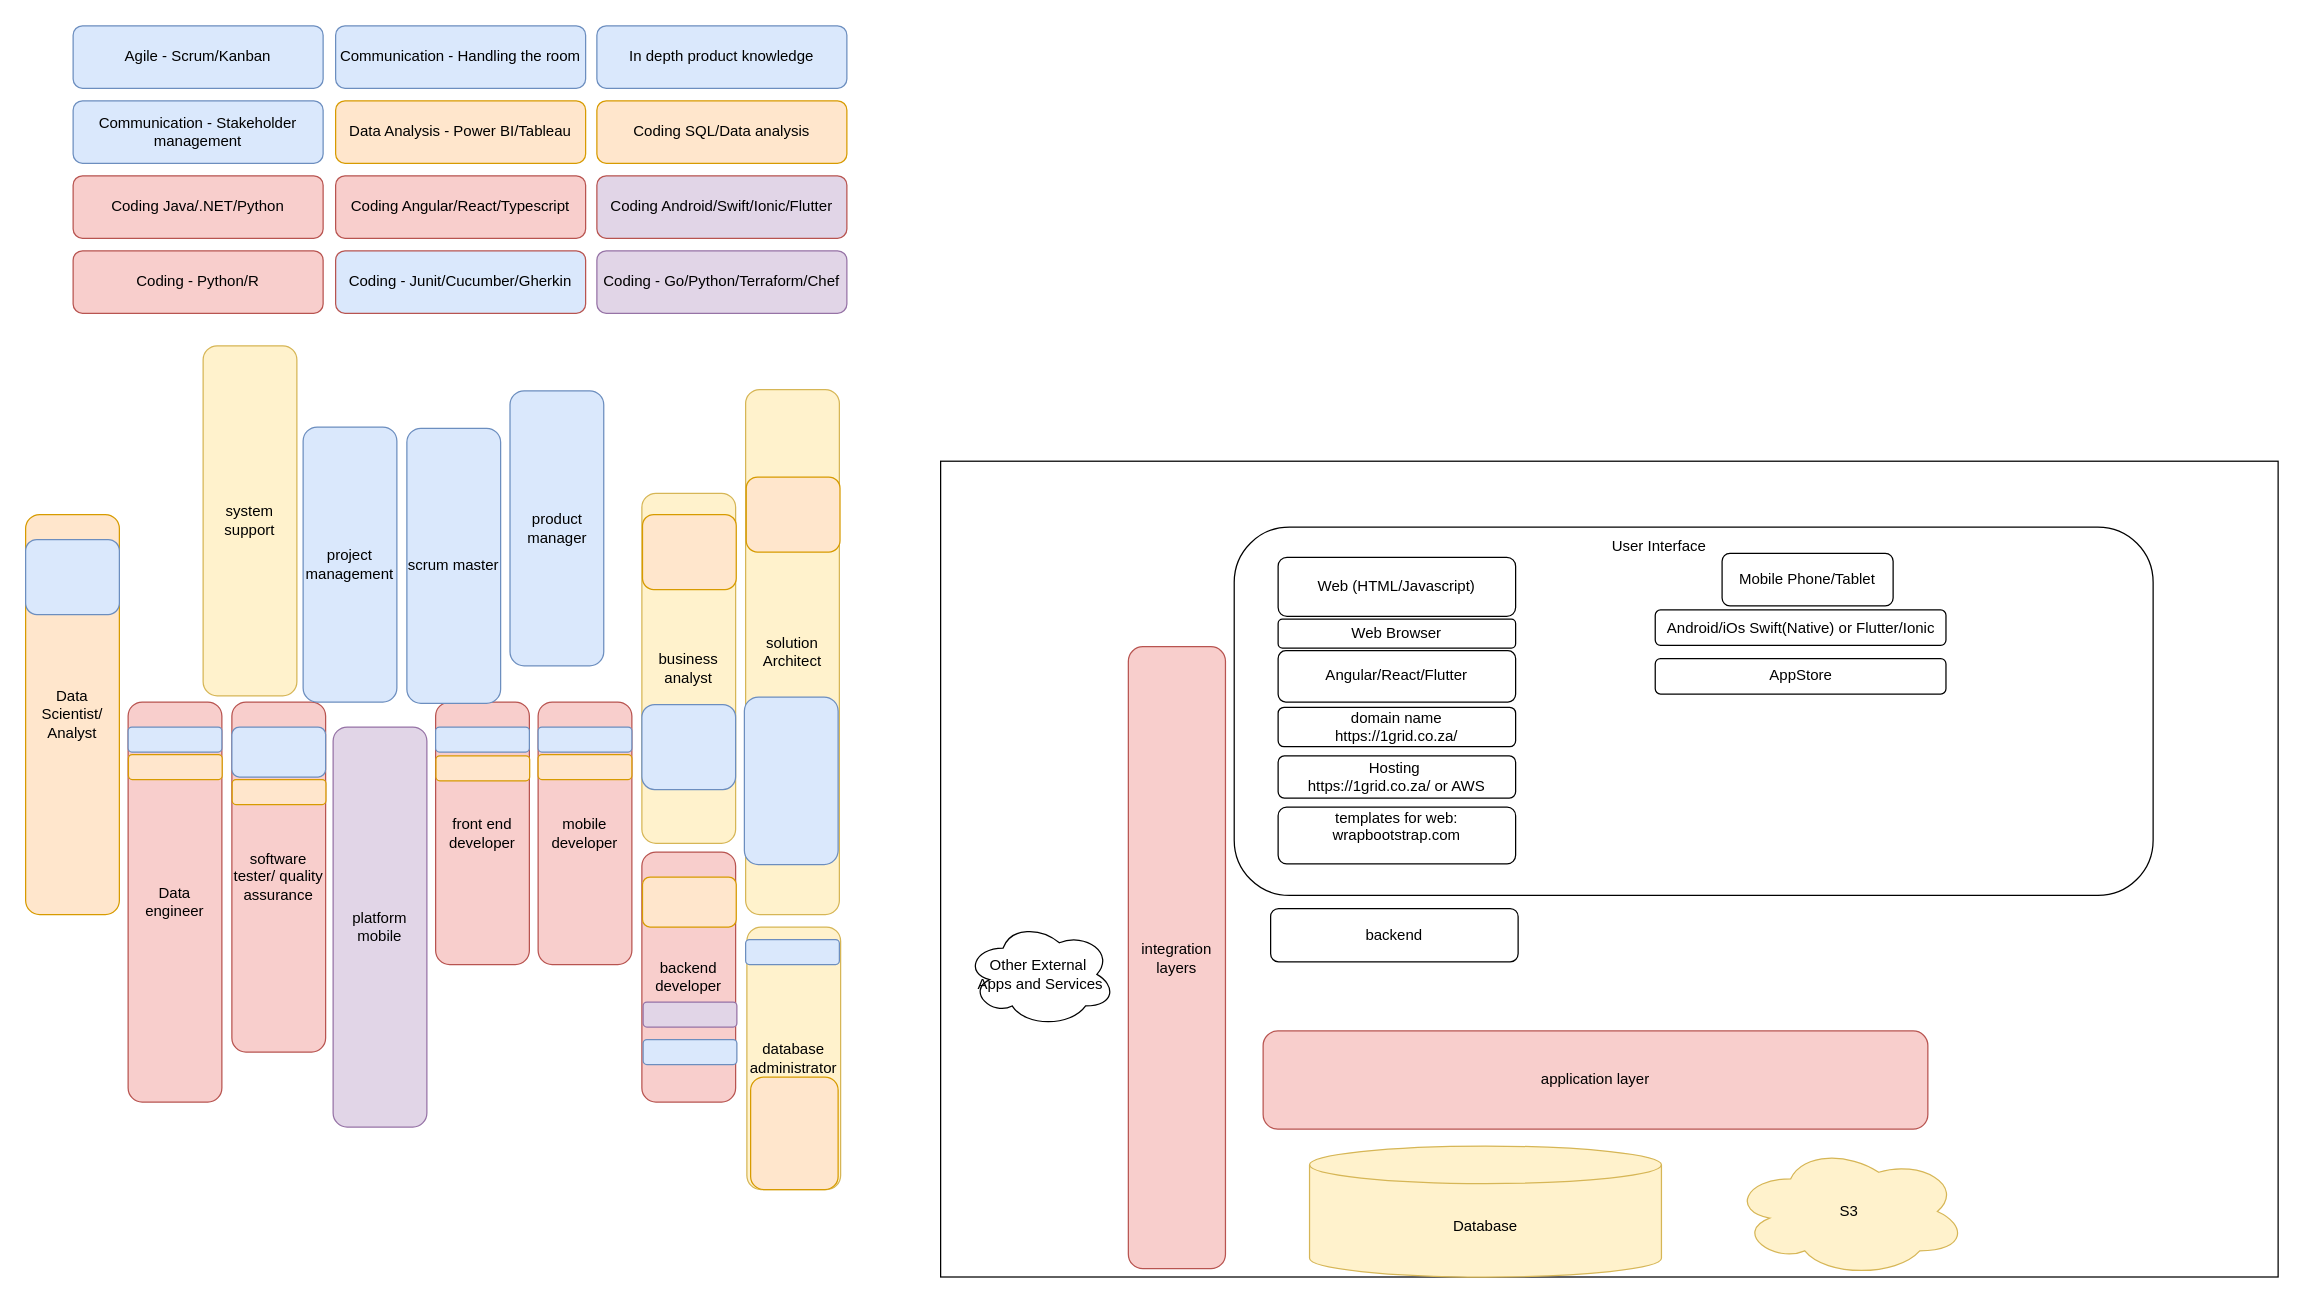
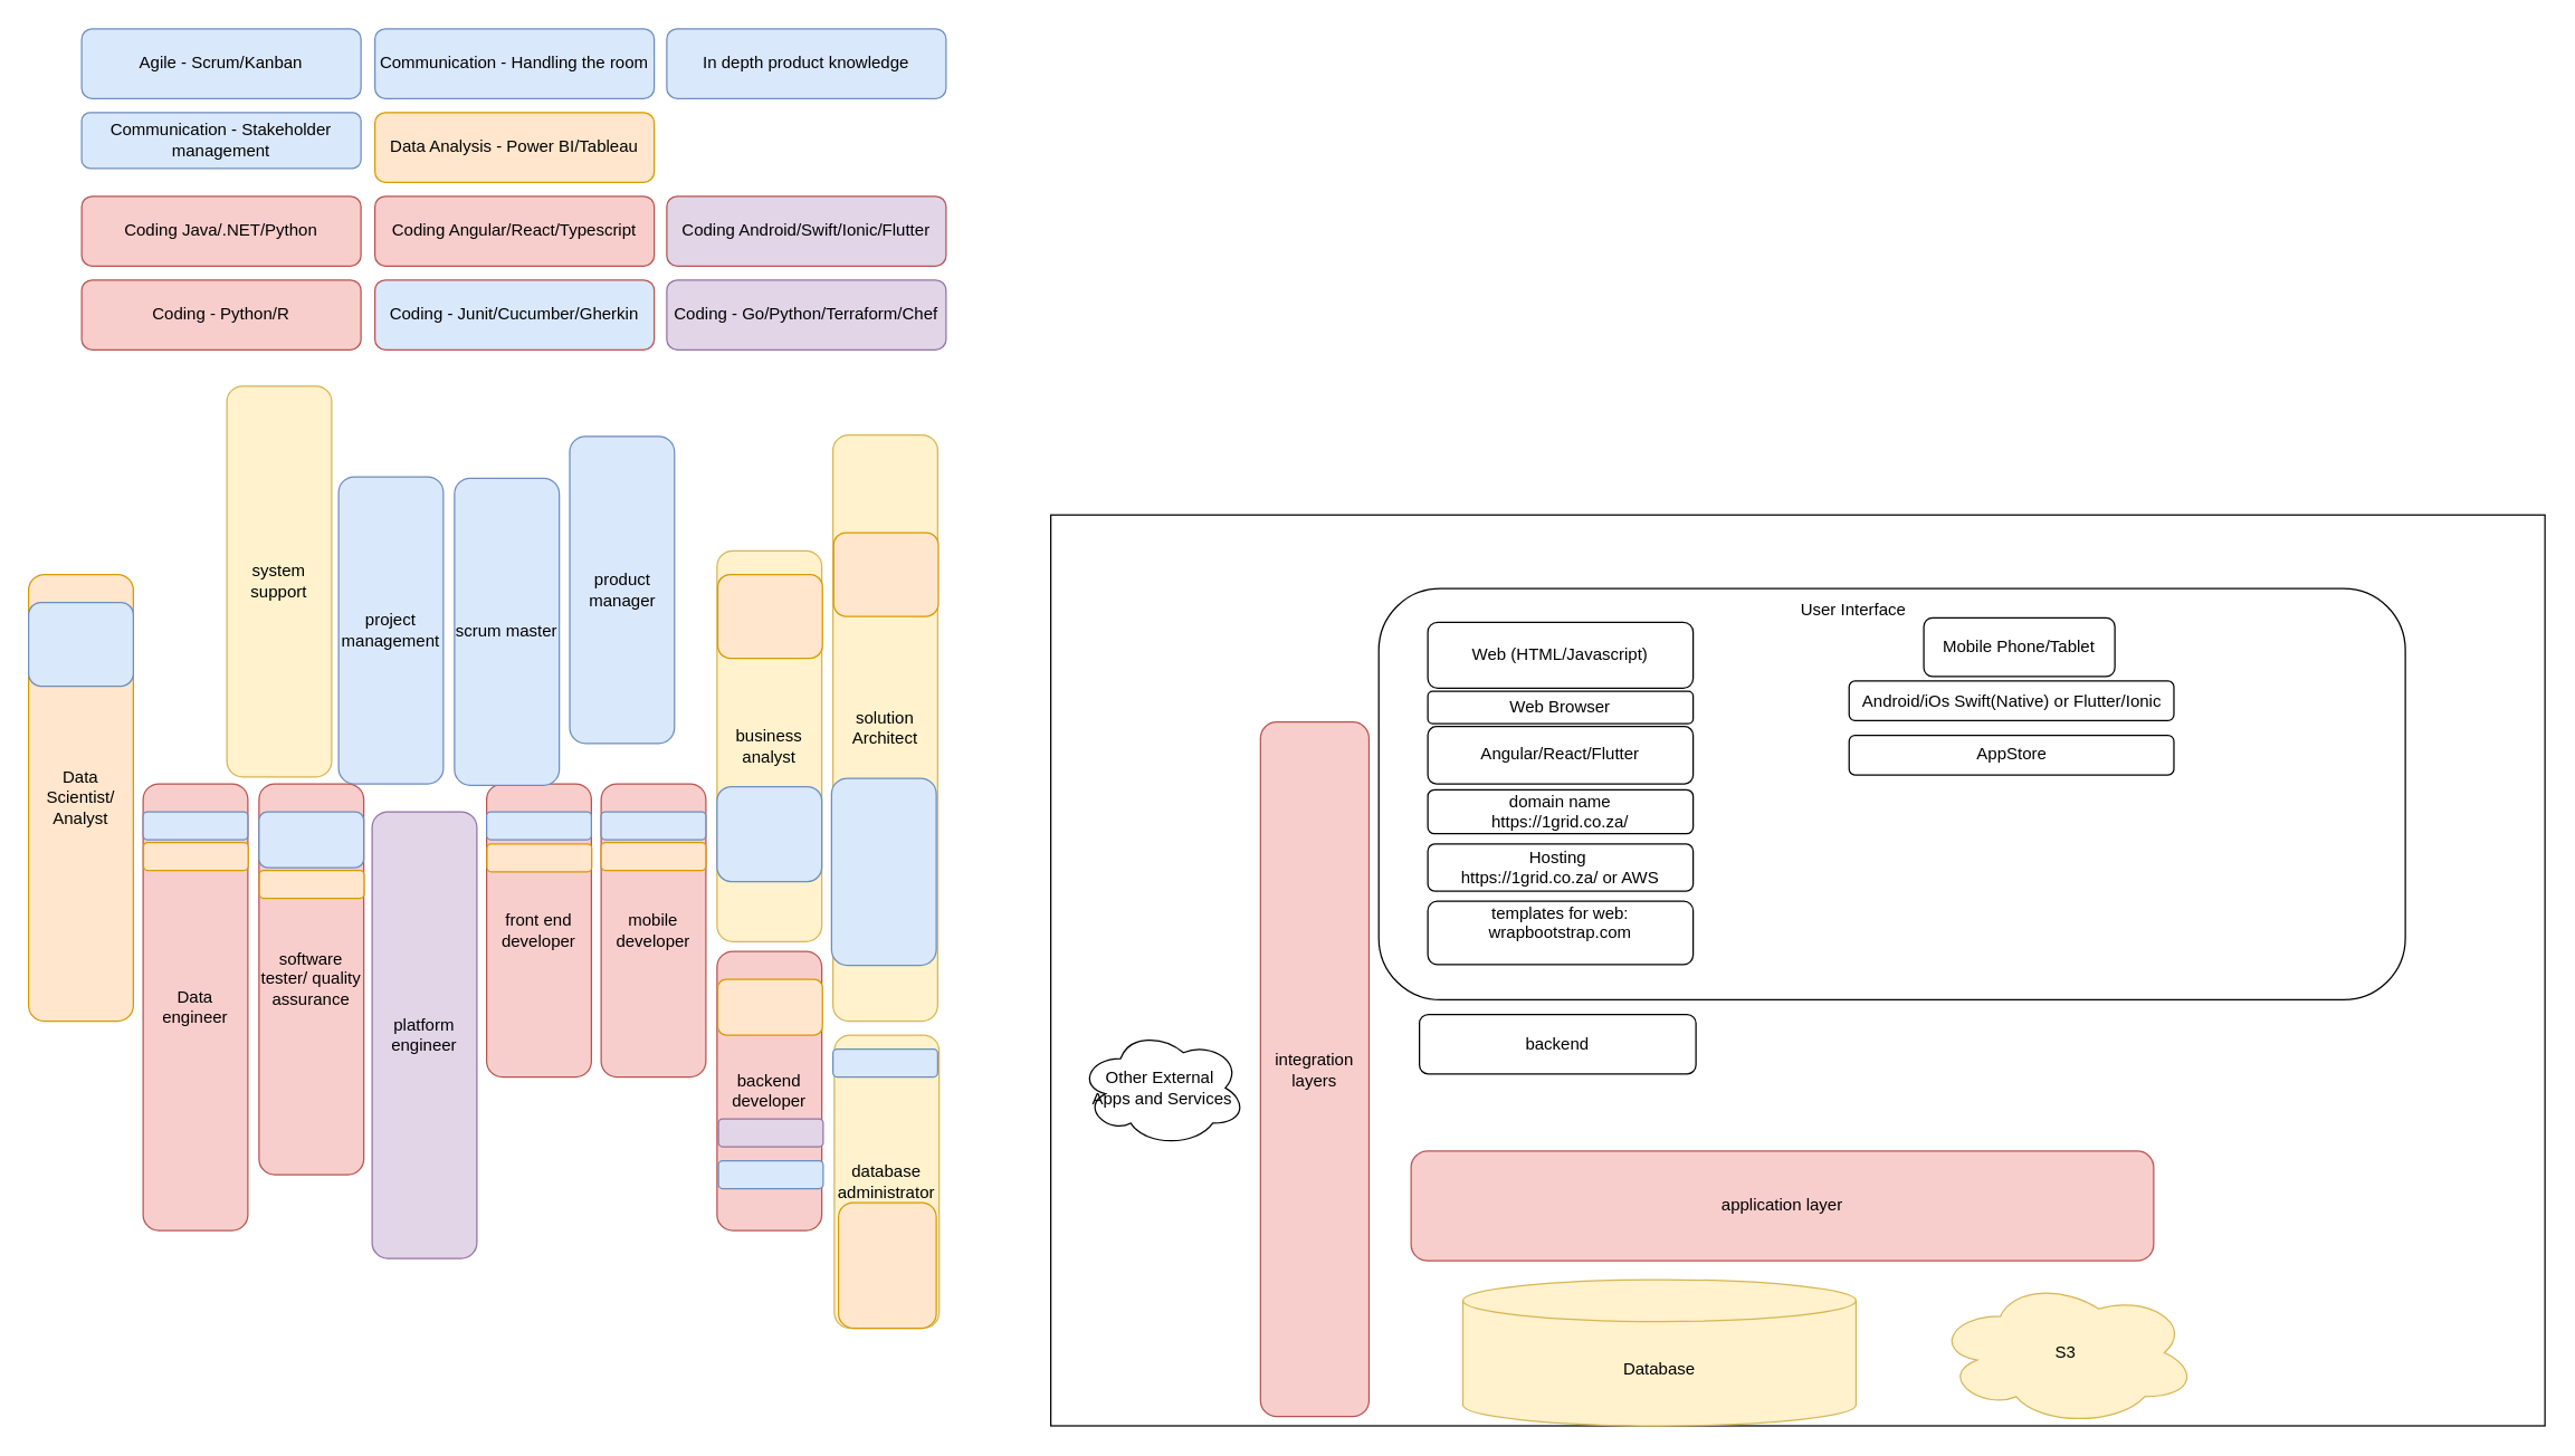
- <mxCell id="22" value="Communication - Stakeh&lt;span style=&quot;background-color: initial;&quot;&gt;older management&lt;/span&gt;" style="rounded=1;whiteSpace=wrap;html=1;fillColor=#dae8fc;strokeColor=#6c8ebf;" parent="1" vertex="1"><mxGeometry x="58" y="80" width="200" height="50" as="geometry" /></mxCell>
+ <mxCell id="22" value="Communication - Stakeh&lt;span style=&quot;background-color: initial;&quot;&gt;older management&lt;/span&gt;" style="rounded=1;whiteSpace=wrap;html=1;fillColor=#dae8fc;strokeColor=#6c8ebf;" parent="1" vertex="1"><mxGeometry x="58" y="80" width="200" height="40" as="geometry" /></mxCell>
- <mxCell id="18" value="Coding SQL/Data analysis" style="rounded=1;whiteSpace=wrap;html=1;fillColor=#ffe6cc;strokeColor=#d79b00;" parent="1" vertex="1"><mxGeometry x="477" y="80" width="200" height="50" as="geometry" /></mxCell>
- <mxCell id="17" value="platform mobile" style="rounded=1;whiteSpace=wrap;html=1;fillColor=#e1d5e7;strokeColor=#9673a6;" parent="1" vertex="1"><mxGeometry x="266" y="581" width="75" height="320" as="geometry" /></mxCell>
+ <mxCell id="17" value="platform engineer" style="rounded=1;whiteSpace=wrap;html=1;fillColor=#e1d5e7;strokeColor=#9673a6;" parent="1" vertex="1"><mxGeometry x="266" y="581" width="75" height="320" as="geometry" /></mxCell>
